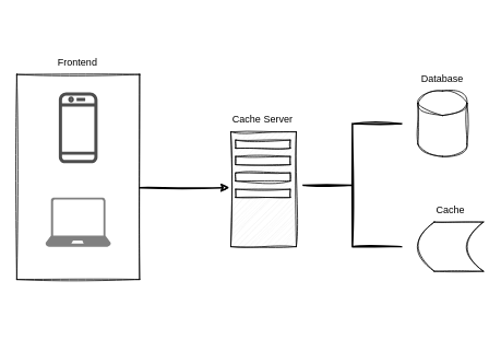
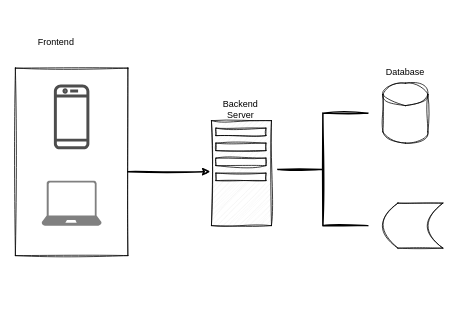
- <mxCell id="14" value="Frontend" style="text;html=1;strokeColor=none;fillColor=none;align=center;verticalAlign=middle;whiteSpace=wrap;rounded=0;" vertex="1" parent="13"><mxGeometry x="34.29" y="40" width="81.429" height="30" as="geometry" /></mxCell>
+ <mxCell id="14" value="Frontend" style="text;html=1;strokeColor=none;fillColor=none;align=center;verticalAlign=middle;whiteSpace=wrap;rounded=0;" vertex="1" parent="13"><mxGeometry x="14.29" y="20" width="81.429" height="30" as="geometry" /></mxCell>
- <mxCell id="7" value="&lt;div&gt;Cache Server&lt;/div&gt;" style="text;html=1;strokeColor=none;fillColor=none;align=center;verticalAlign=middle;whiteSpace=wrap;rounded=0;" vertex="1" parent="5"><mxGeometry width="81.429" height="30" as="geometry" /></mxCell>
+ <mxCell id="7" value="&lt;div&gt;Backend Server&lt;/div&gt;" style="text;html=1;strokeColor=none;fillColor=none;align=center;verticalAlign=middle;whiteSpace=wrap;rounded=0;" vertex="1" parent="5"><mxGeometry width="81.429" height="30" as="geometry" /></mxCell>
- <mxCell id="23" value="Cache" style="text;html=1;strokeColor=none;fillColor=none;align=center;verticalAlign=middle;whiteSpace=wrap;rounded=0;fontSize=12;fontFamily=Helvetica;fontColor=default;" vertex="1" parent="21"><mxGeometry x="10" width="60" height="30" as="geometry" /></mxCell>
